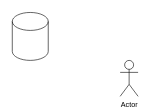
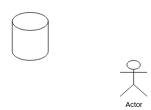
- <mxCell id="3" value="Actor" style="shape=umlActor;verticalLabelPosition=bottom;verticalAlign=top;html=1;outlineConnect=0;" vertex="1" parent="1"><mxGeometry x="200" y="100" width="30" height="60" as="geometry" /></mxCell>
+ <mxCell id="3" value="Actor" style="shape=umlActor;verticalLabelPosition=bottom;verticalAlign=top;html=1;outlineConnect=0;" vertex="1" parent="1"><mxGeometry x="200" y="100" width="45" height="60" as="geometry" /></mxCell>
